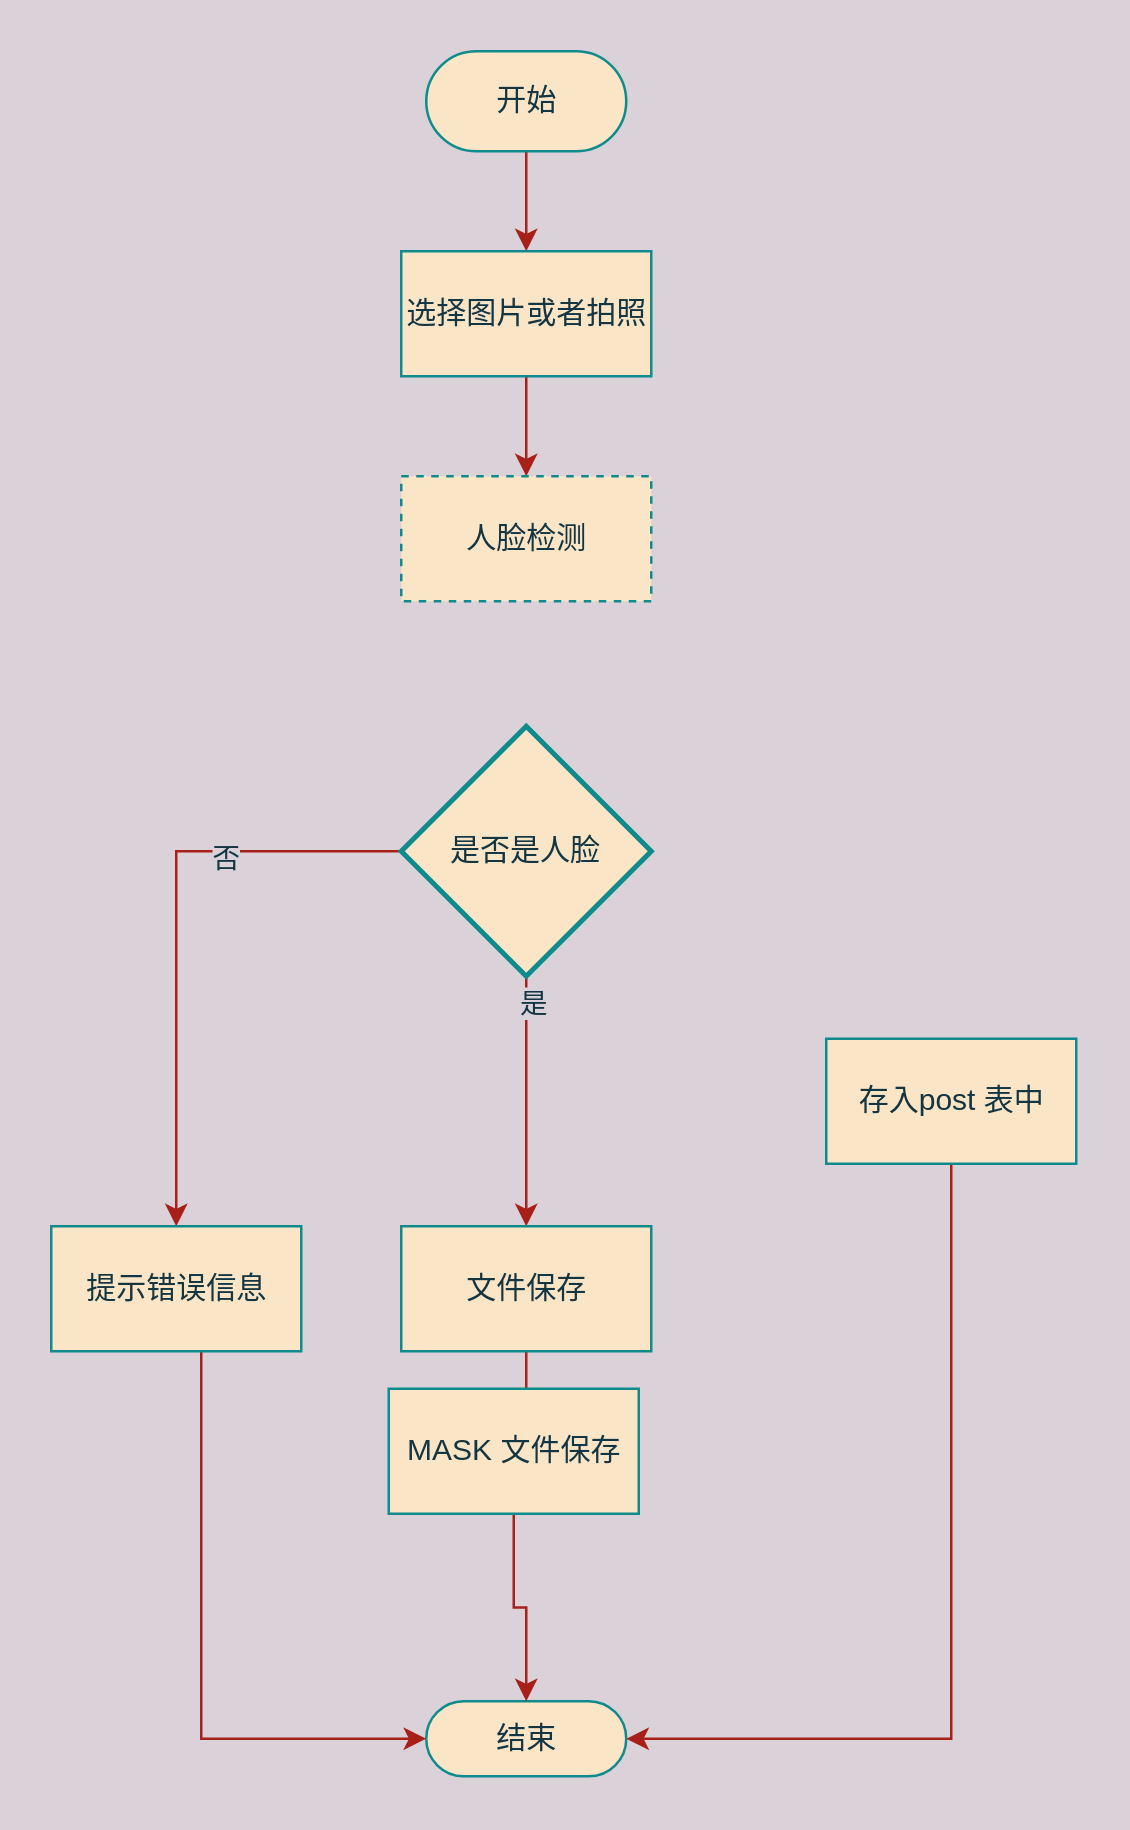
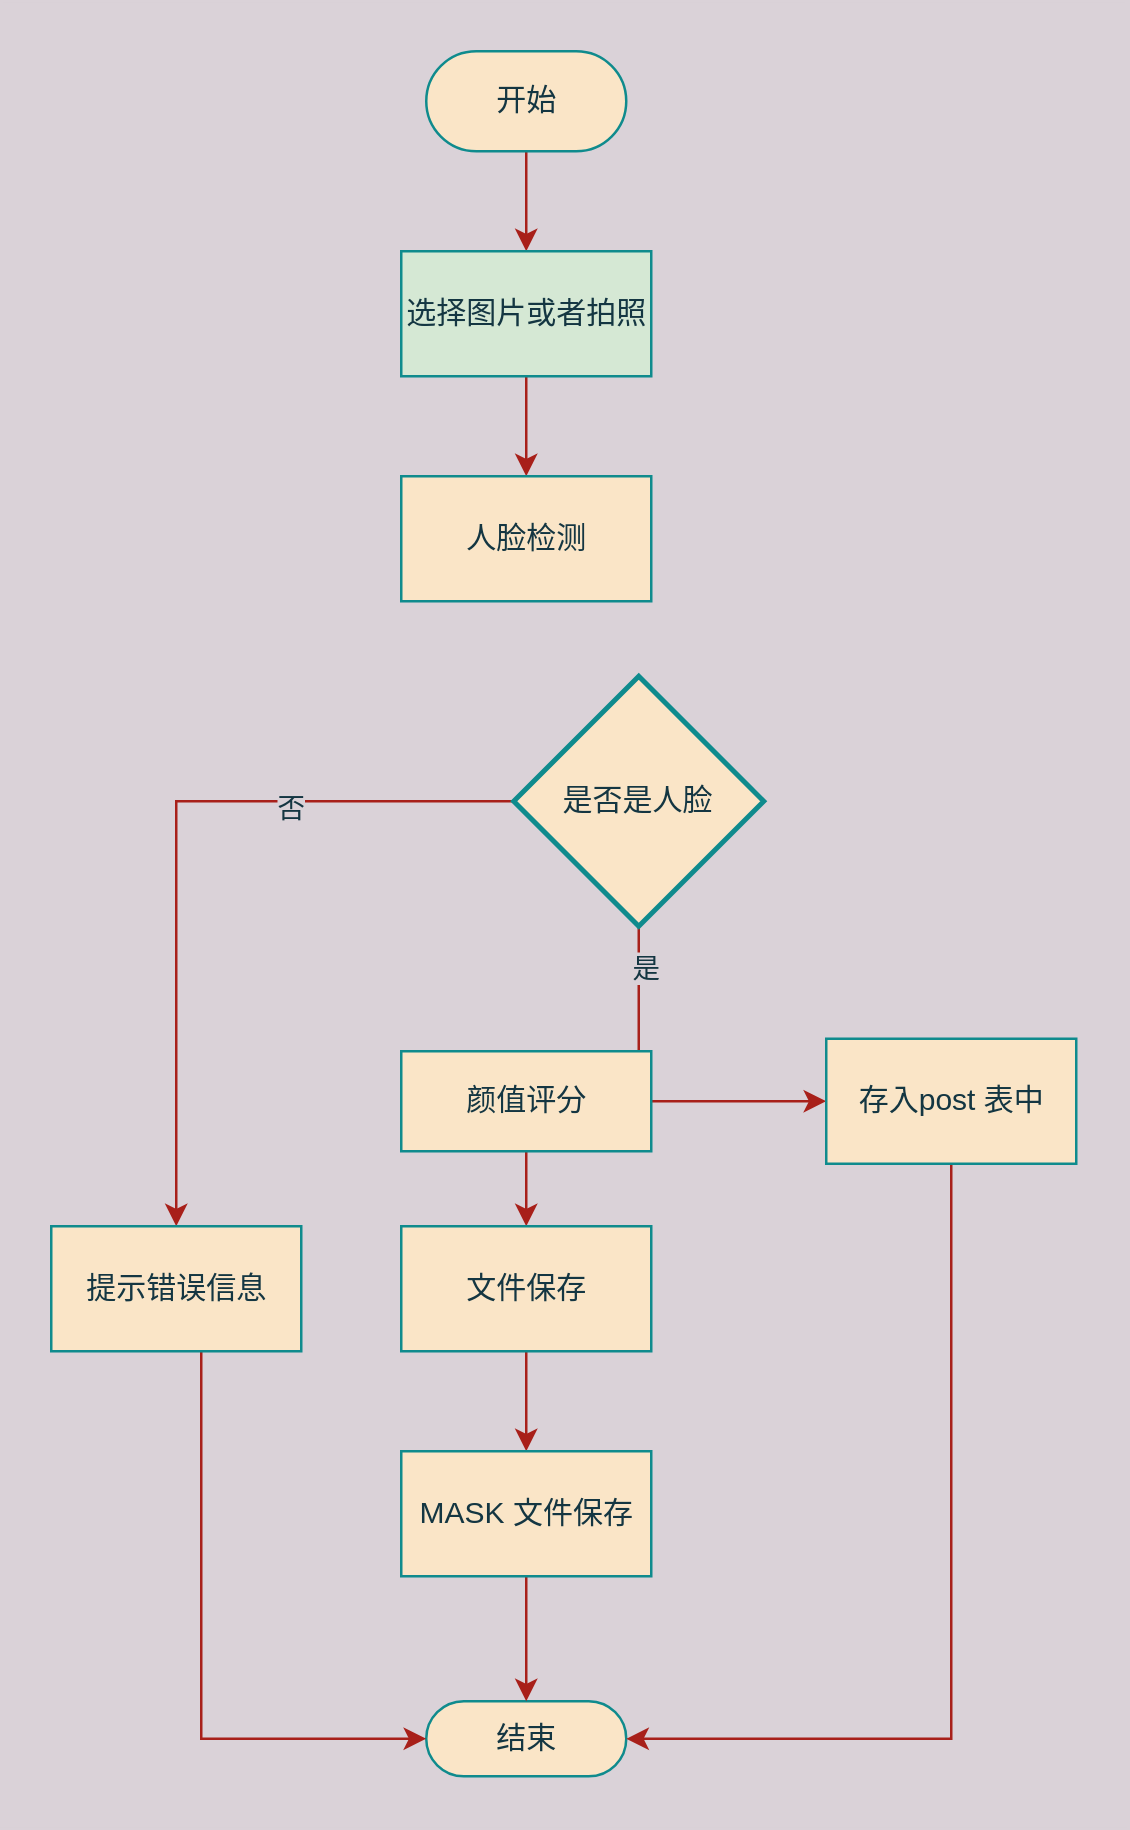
- <mxCell id="5" value="选择图片或者拍照" style="html=1;dashed=0;whitespace=wrap;fillColor=#FAE5C7;strokeColor=#0F8B8D;fontColor=#143642;" vertex="1" parent="1"><mxGeometry x="160" y="100" width="100" height="50" as="geometry" /></mxCell>
+ <mxCell id="5" value="选择图片或者拍照" style="html=1;dashed=0;whitespace=wrap;fillColor=#d5e8d4;strokeColor=#0F8B8D;fontColor=#143642;" vertex="1" parent="1"><mxGeometry x="160" y="100" width="100" height="50" as="geometry" /></mxCell>
- <mxCell id="6" value="人脸检测" style="html=1;dashed=1;whitespace=wrap;fillColor=#FAE5C7;strokeColor=#0F8B8D;fontColor=#143642;" vertex="1" parent="1"><mxGeometry x="160" y="190" width="100" height="50" as="geometry" /></mxCell>
+ <mxCell id="6" value="人脸检测" style="html=1;dashed=0;whitespace=wrap;fillColor=#FAE5C7;strokeColor=#0F8B8D;fontColor=#143642;" vertex="1" parent="1"><mxGeometry x="160" y="190" width="100" height="50" as="geometry" /></mxCell>
- <mxCell id="11" value="是否是人脸" style="strokeWidth=2;html=1;shape=mxgraph.flowchart.decision;whiteSpace=wrap;fillColor=#FAE5C7;strokeColor=#0F8B8D;fontColor=#143642;" vertex="1" parent="1"><mxGeometry x="160" y="290" width="100" height="100" as="geometry" /></mxCell>
+ <mxCell id="11" value="是否是人脸" style="strokeWidth=2;html=1;shape=mxgraph.flowchart.decision;whiteSpace=wrap;fillColor=#FAE5C7;strokeColor=#0F8B8D;fontColor=#143642;" vertex="1" parent="1"><mxGeometry x="205" y="270" width="100" height="100" as="geometry" /></mxCell>
+ <mxCell id="14" value="颜值评分" style="html=1;dashed=0;whitespace=wrap;fillColor=#FAE5C7;strokeColor=#0F8B8D;fontColor=#143642;" vertex="1" parent="1"><mxGeometry x="160" y="420" width="100" height="40" as="geometry" /></mxCell>
+ <mxCell id="13" value="" style="edgeStyle=orthogonalEdgeStyle;rounded=0;orthogonalLoop=1;jettySize=auto;html=1;labelBackgroundColor=#DAD2D8;strokeColor=#A8201A;fontColor=#143642;" edge="1" parent="1" source="14" target="22"><mxGeometry relative="1" as="geometry" /></mxCell>
- <mxCell id="18" value="MASK 文件保存" style="html=1;dashed=0;whitespace=wrap;fillColor=#FAE5C7;strokeColor=#0F8B8D;fontColor=#143642;" vertex="1" parent="1"><mxGeometry x="155" y="555" width="100" height="50" as="geometry" /></mxCell>
+ <mxCell id="18" value="MASK 文件保存" style="html=1;dashed=0;whitespace=wrap;fillColor=#FAE5C7;strokeColor=#0F8B8D;fontColor=#143642;" vertex="1" parent="1"><mxGeometry x="160" y="580" width="100" height="50" as="geometry" /></mxCell>
